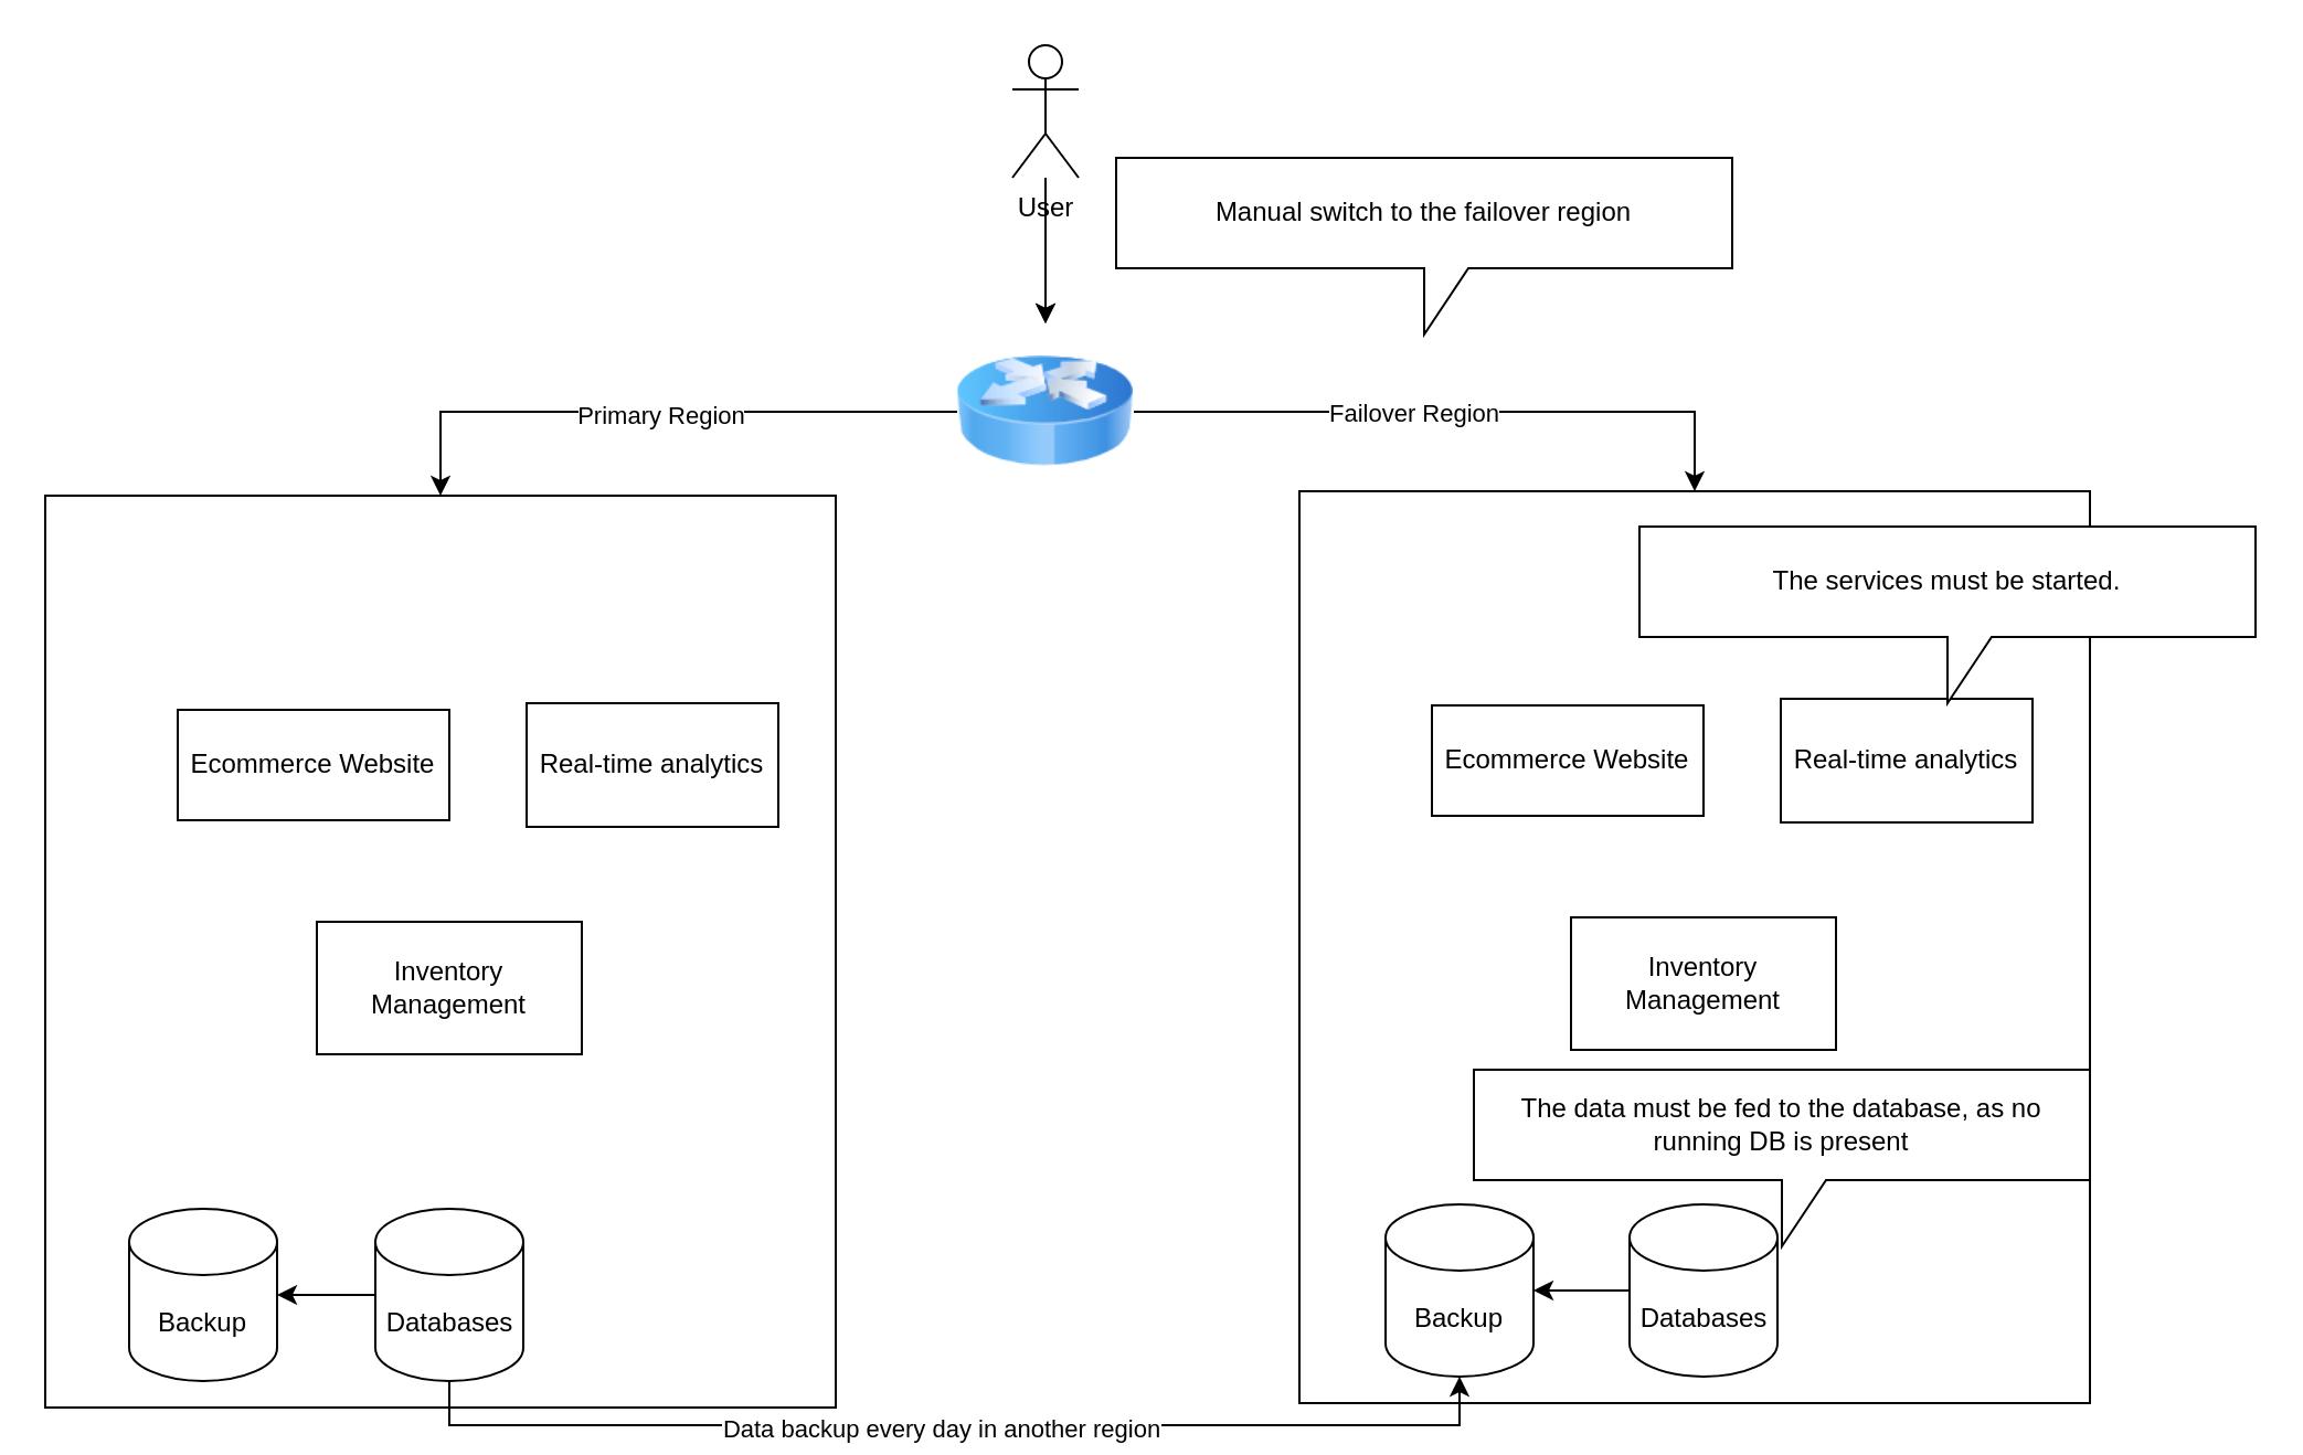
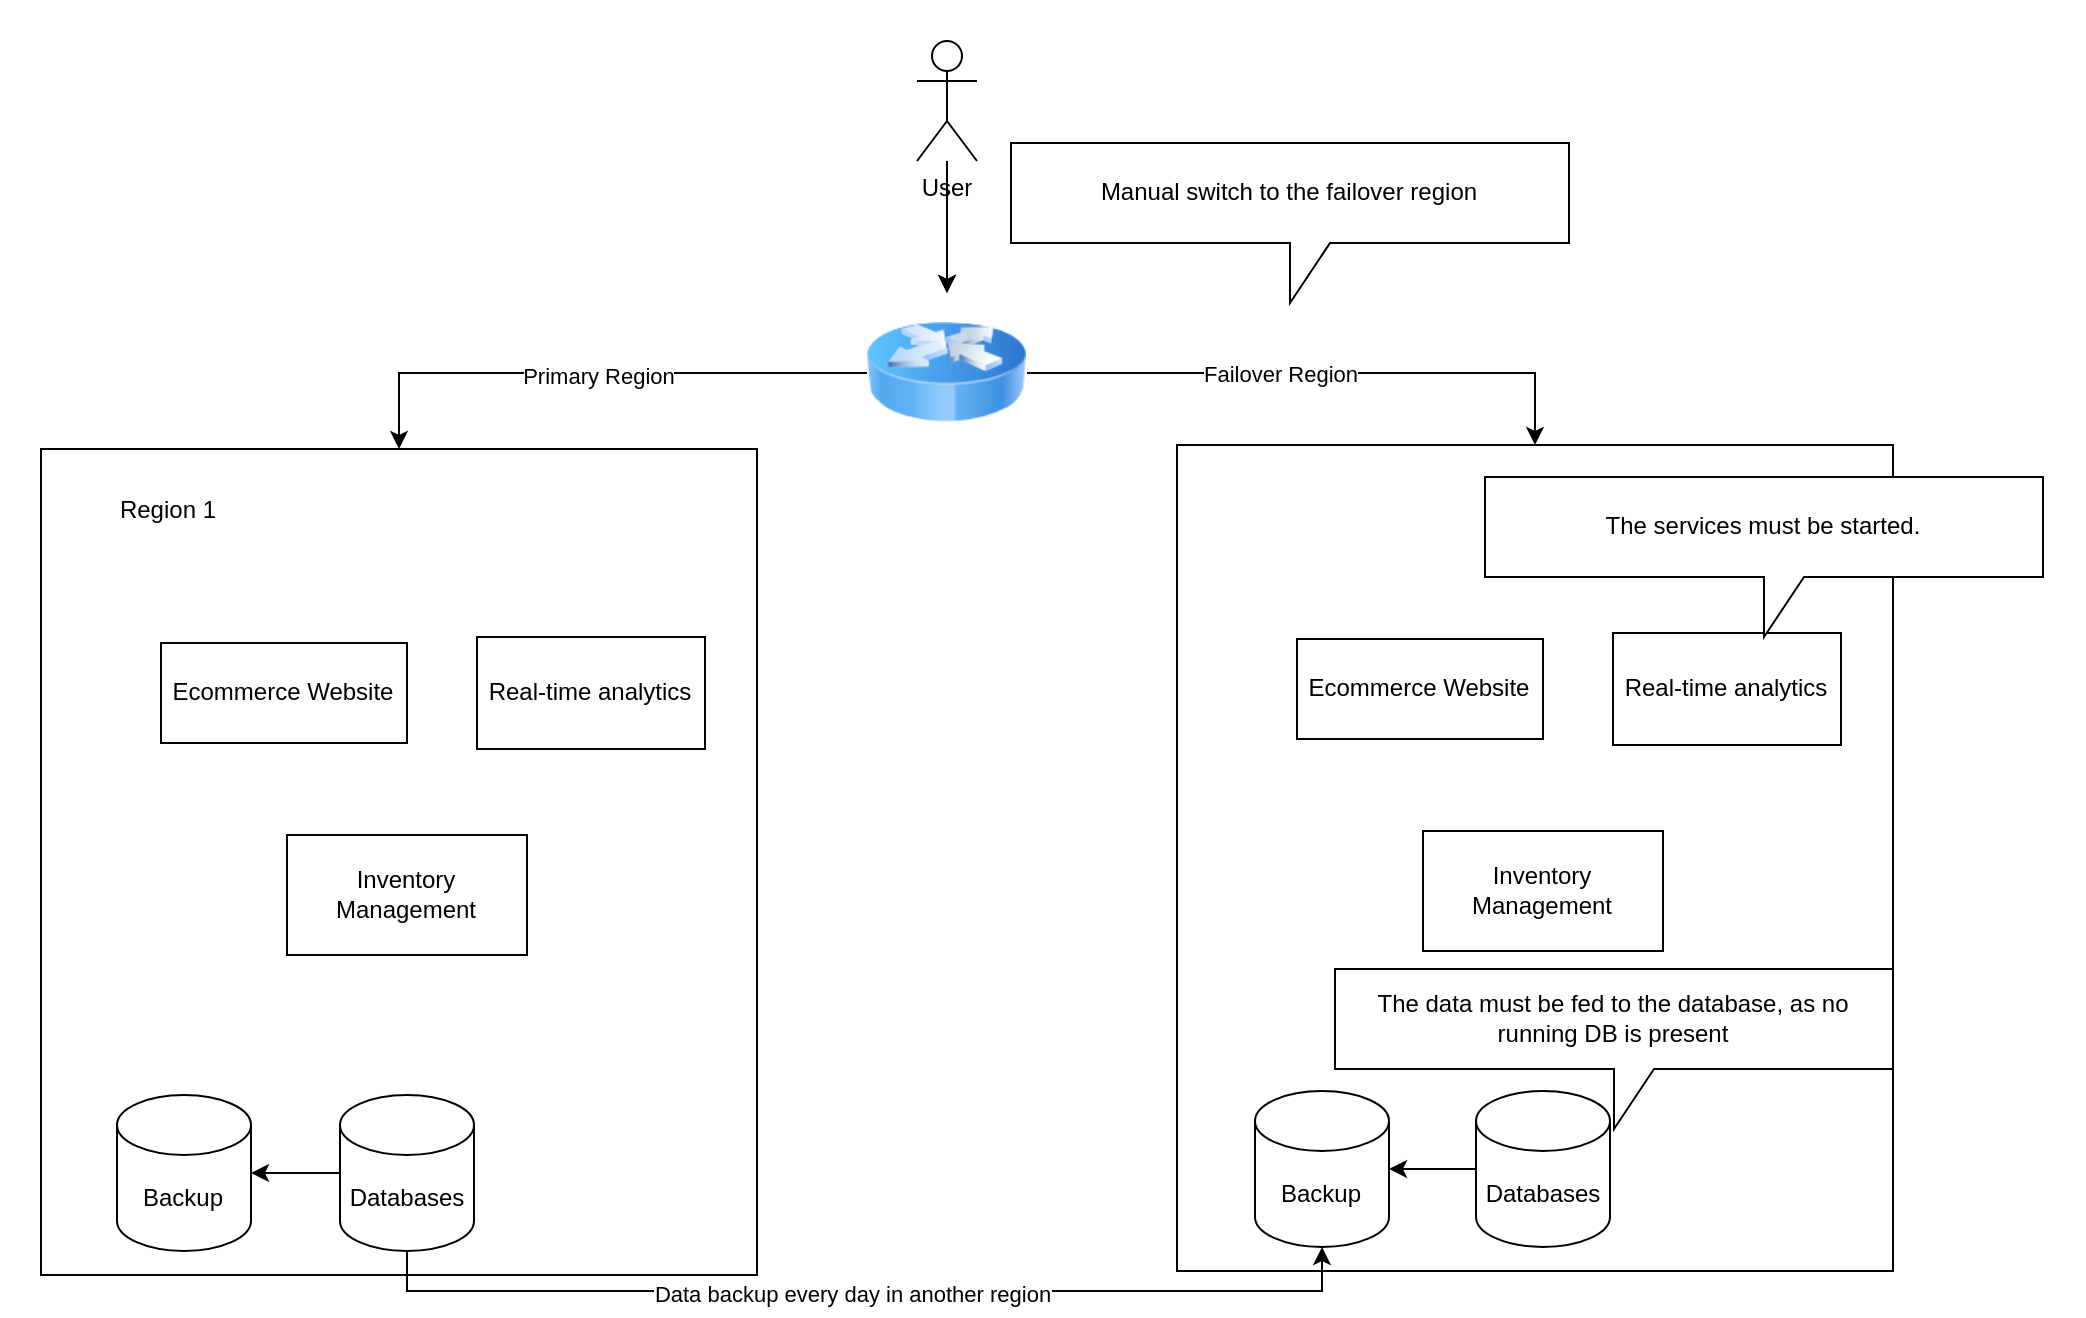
+ <mxCell id="16" value="Region 1" style="text;html=1;strokeColor=none;fillColor=none;align=center;verticalAlign=middle;whiteSpace=wrap;rounded=0;" vertex="1" parent="1"><mxGeometry x="54" y="240" width="60" height="30" as="geometry" /></mxCell>
